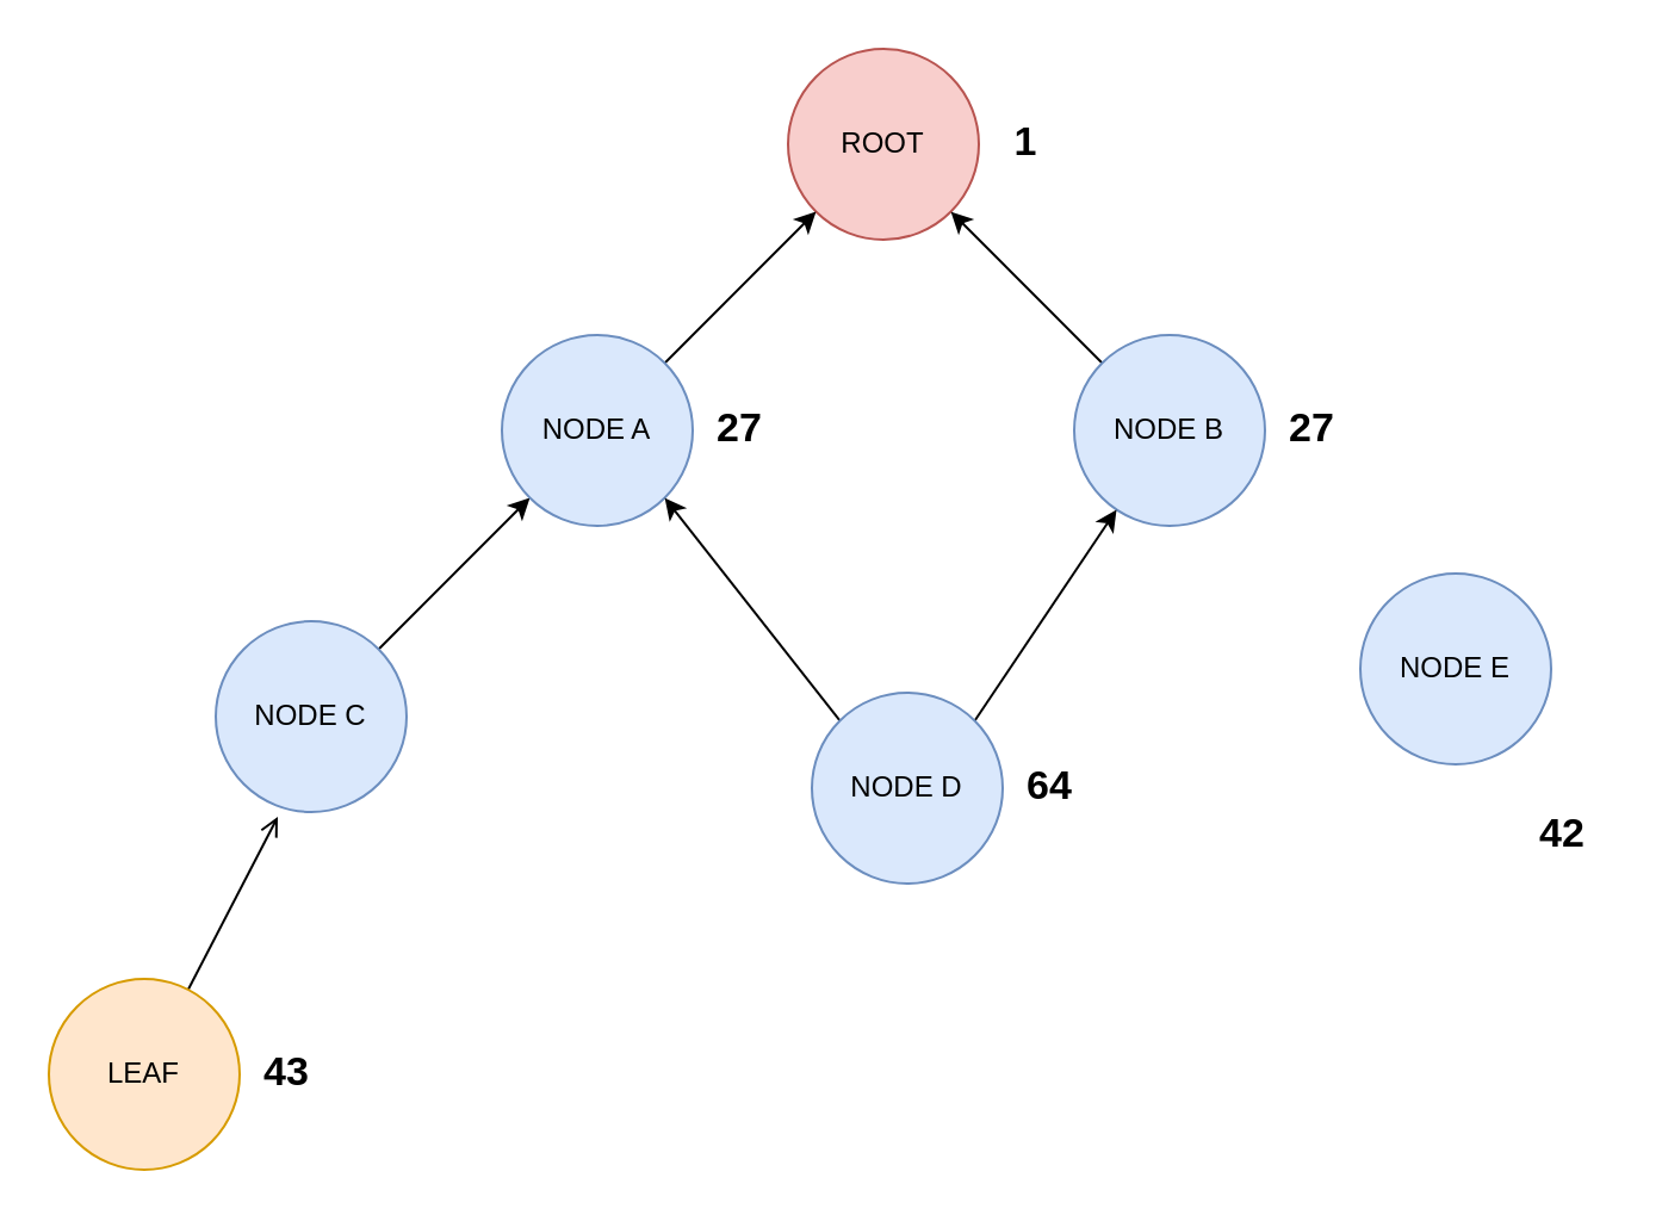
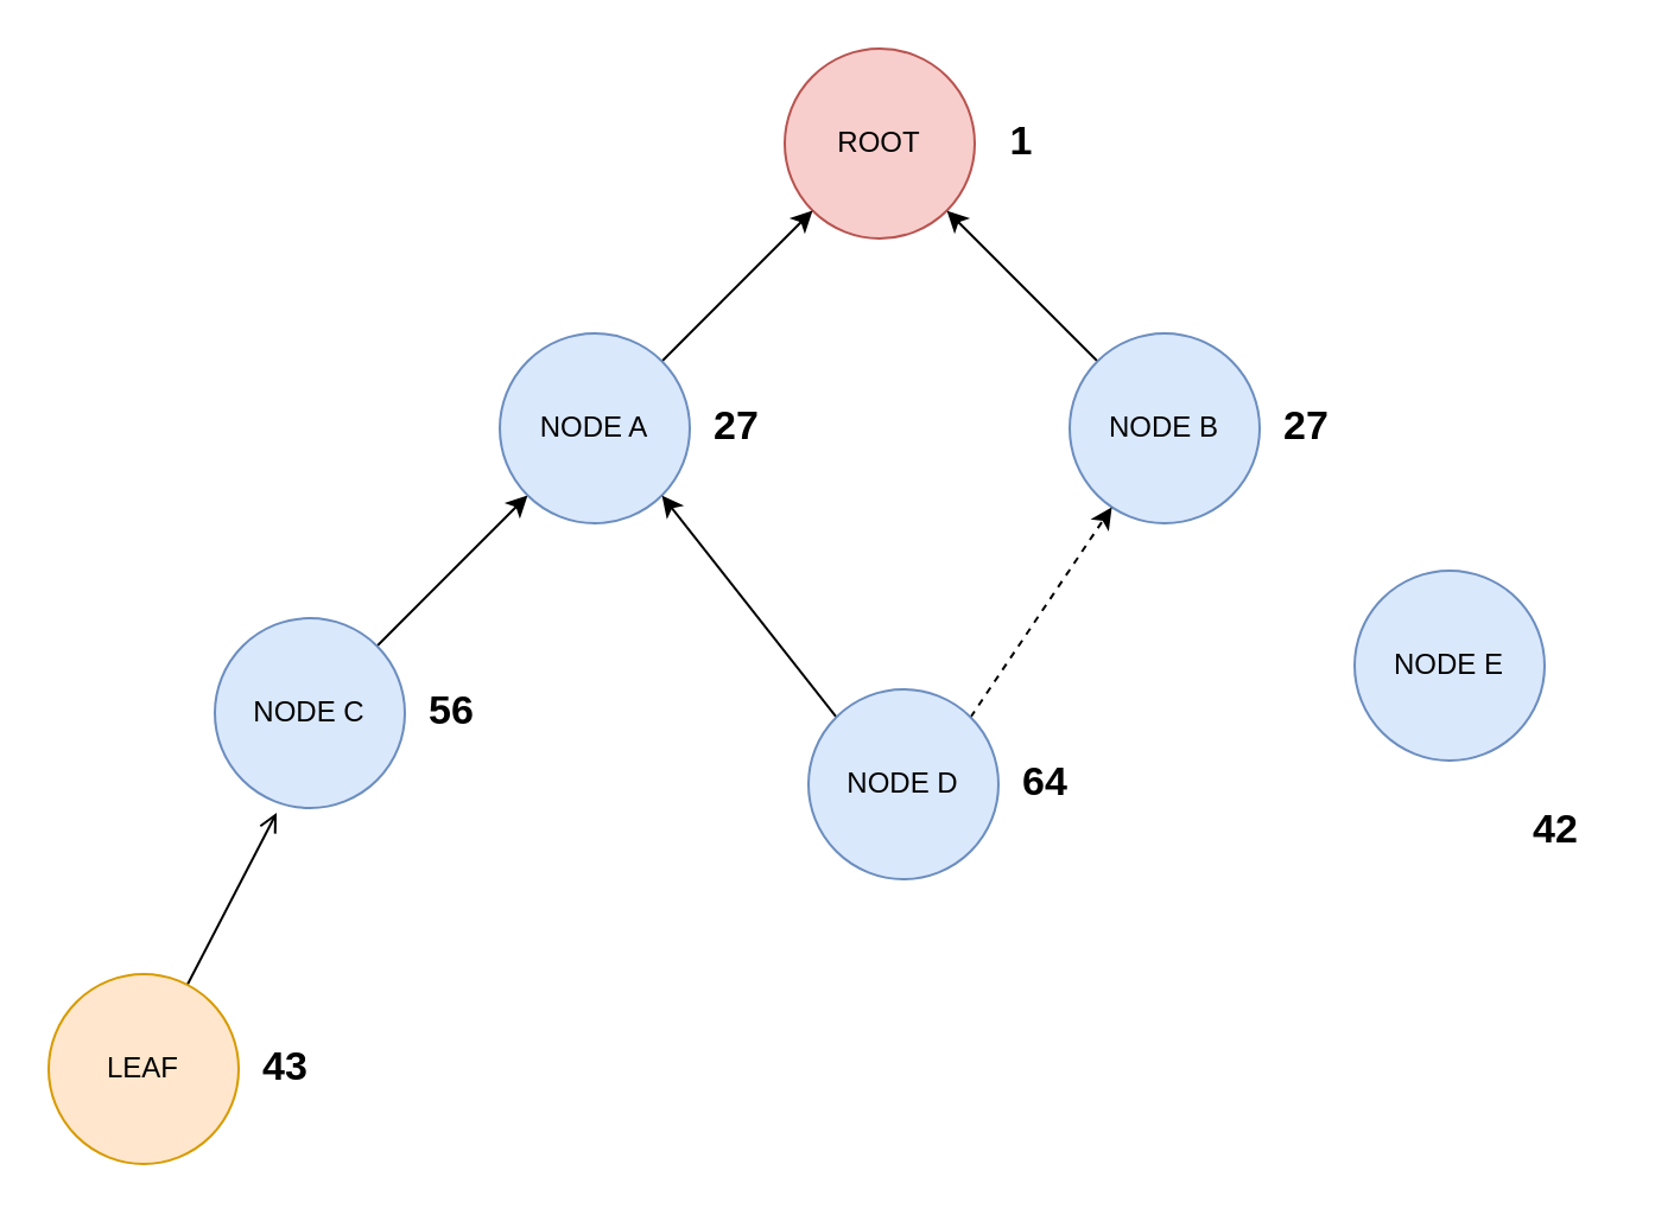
- <mxCell id="13" style="edgeStyle=none;rounded=0;orthogonalLoop=1;jettySize=auto;html=1;exitX=1;exitY=0;exitDx=0;exitDy=0;" parent="1" source="14" target="6" edge="1"><mxGeometry relative="1" as="geometry" /></mxCell>
+ <mxCell id="13" style="edgeStyle=none;rounded=0;orthogonalLoop=1;jettySize=auto;html=1;exitX=1;exitY=0;exitDx=0;exitDy=0;dashed=1;" parent="1" source="14" target="6" edge="1"><mxGeometry relative="1" as="geometry" /></mxCell>
+ <mxCell id="18" value="&lt;b&gt;&lt;font style=&quot;font-size: 17px&quot;&gt;56&lt;/font&gt;&lt;/b&gt;" style="text;html=1;strokeColor=none;fillColor=none;align=center;verticalAlign=middle;whiteSpace=wrap;rounded=0;" parent="1" vertex="1"><mxGeometry x="170" y="290" width="40" height="20" as="geometry" /></mxCell>
